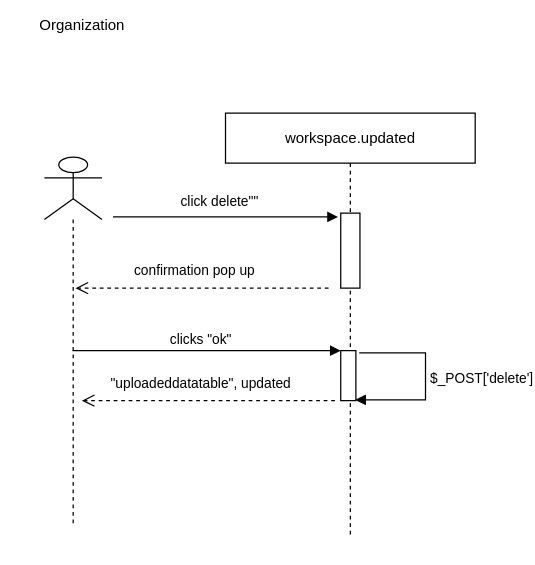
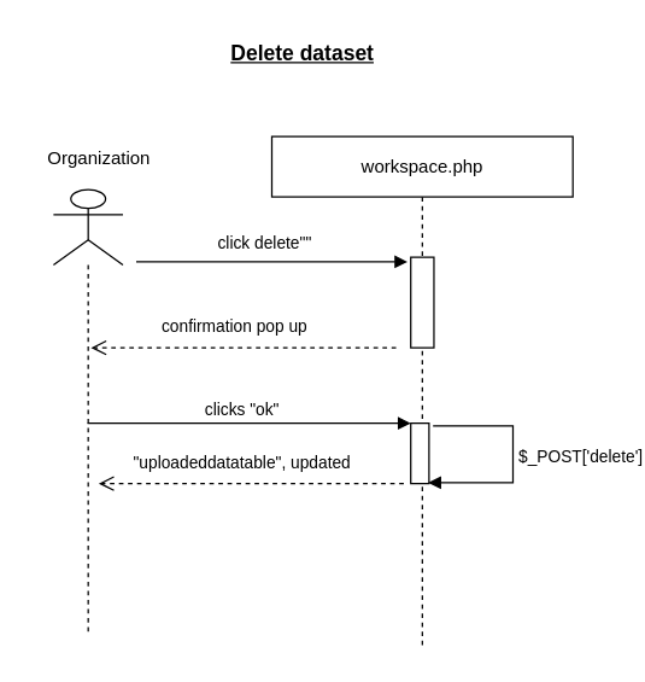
- <mxCell id="4" value="Organization" style="text;html=1;align=center;verticalAlign=middle;resizable=1;points=[];autosize=1;strokeColor=none;fillColor=none;container=0;movable=1;rotatable=1;deletable=1;editable=1;connectable=1;locked=0;" vertex="1" parent="1"><mxGeometry x="20" y="5" width="90" height="30" as="geometry" /></mxCell>
+ <mxCell id="4" value="Organization" style="text;html=1;align=center;verticalAlign=middle;resizable=1;points=[];autosize=1;strokeColor=none;fillColor=none;container=0;movable=1;rotatable=1;deletable=1;editable=1;connectable=1;locked=0;" vertex="1" parent="1"><mxGeometry x="20" y="90" width="90" height="30" as="geometry" /></mxCell>
+ <mxCell id="7" value="&lt;font style=&quot;font-size: 14px;&quot;&gt;&lt;b&gt;&lt;u&gt;Delete dataset&lt;/u&gt;&lt;/b&gt;&lt;/font&gt;" style="text;html=1;align=center;verticalAlign=middle;resizable=0;points=[];autosize=1;strokeColor=none;fillColor=none;" vertex="1" parent="1"><mxGeometry x="140" y="20" width="120" height="30" as="geometry" /></mxCell>
- <mxCell id="5" value="workspace.updated" style="shape=umlLifeline;perimeter=lifelinePerimeter;whiteSpace=wrap;html=1;container=0;collapsible=0;recursiveResize=0;outlineConnect=0;" vertex="1" parent="1"><mxGeometry x="179.9" y="90" width="199.75" height="340" as="geometry" /></mxCell>
+ <mxCell id="5" value="workspace.php" style="shape=umlLifeline;perimeter=lifelinePerimeter;whiteSpace=wrap;html=1;container=0;collapsible=0;recursiveResize=0;outlineConnect=0;" vertex="1" parent="1"><mxGeometry x="179.9" y="90" width="199.75" height="340" as="geometry" /></mxCell>
